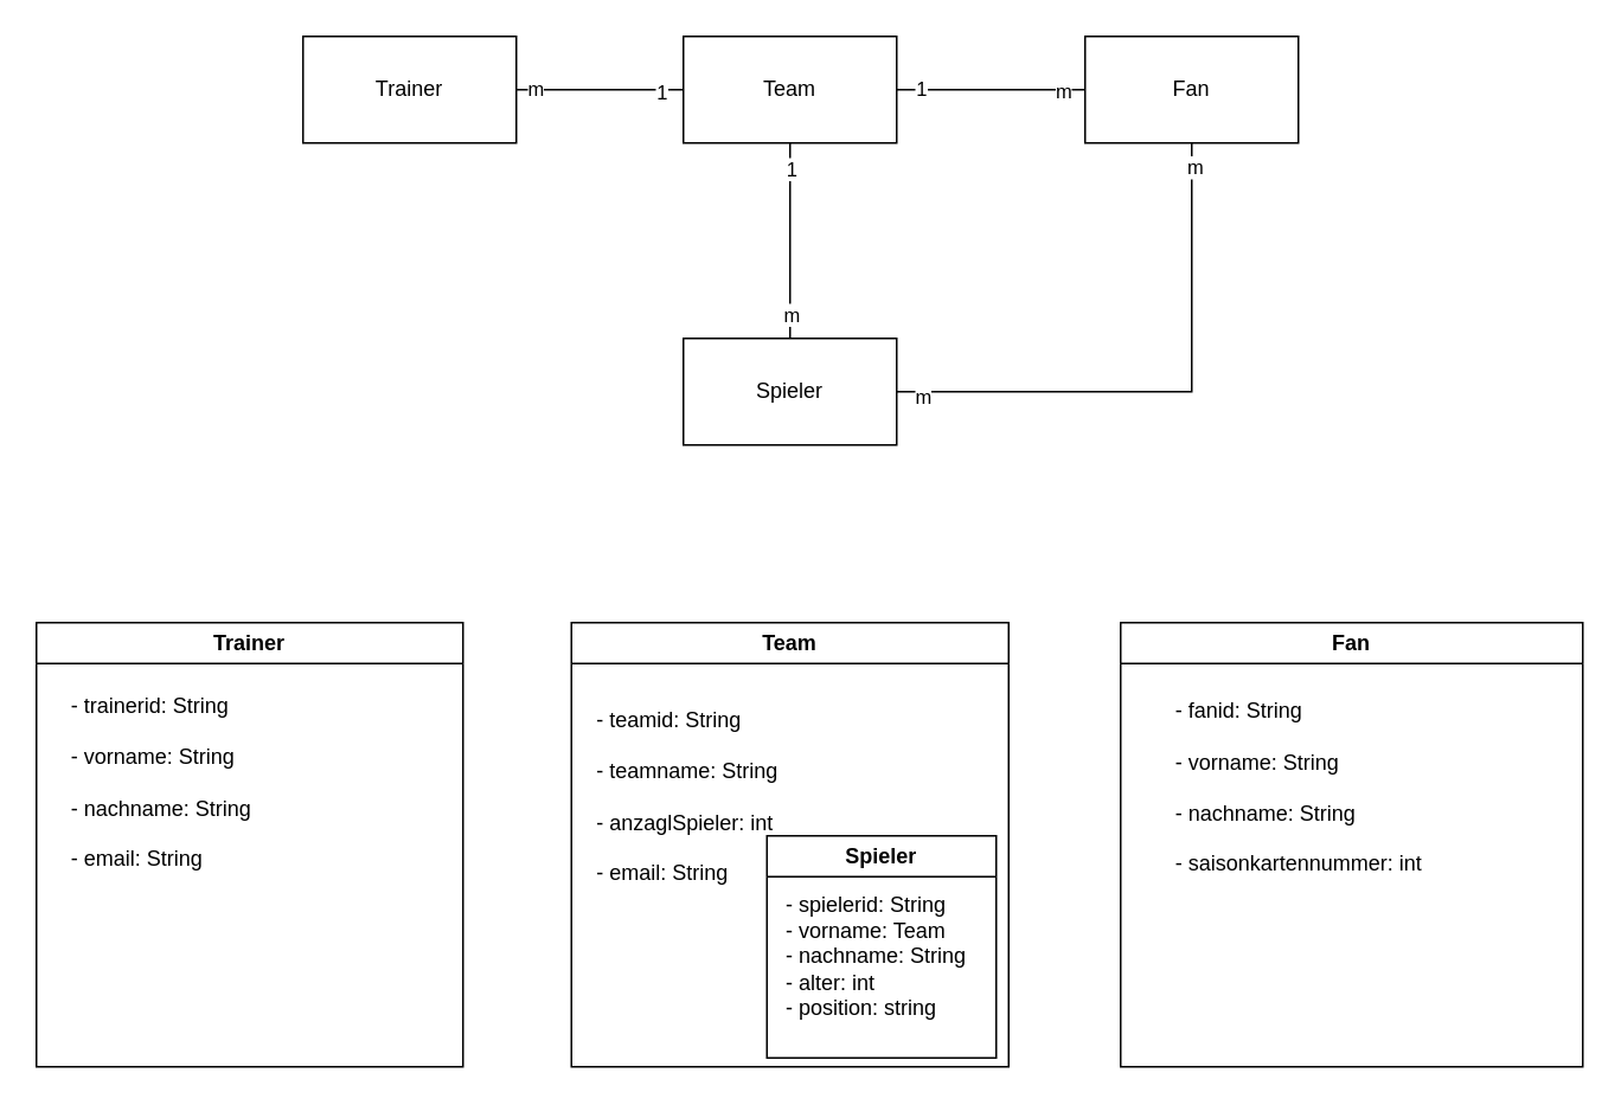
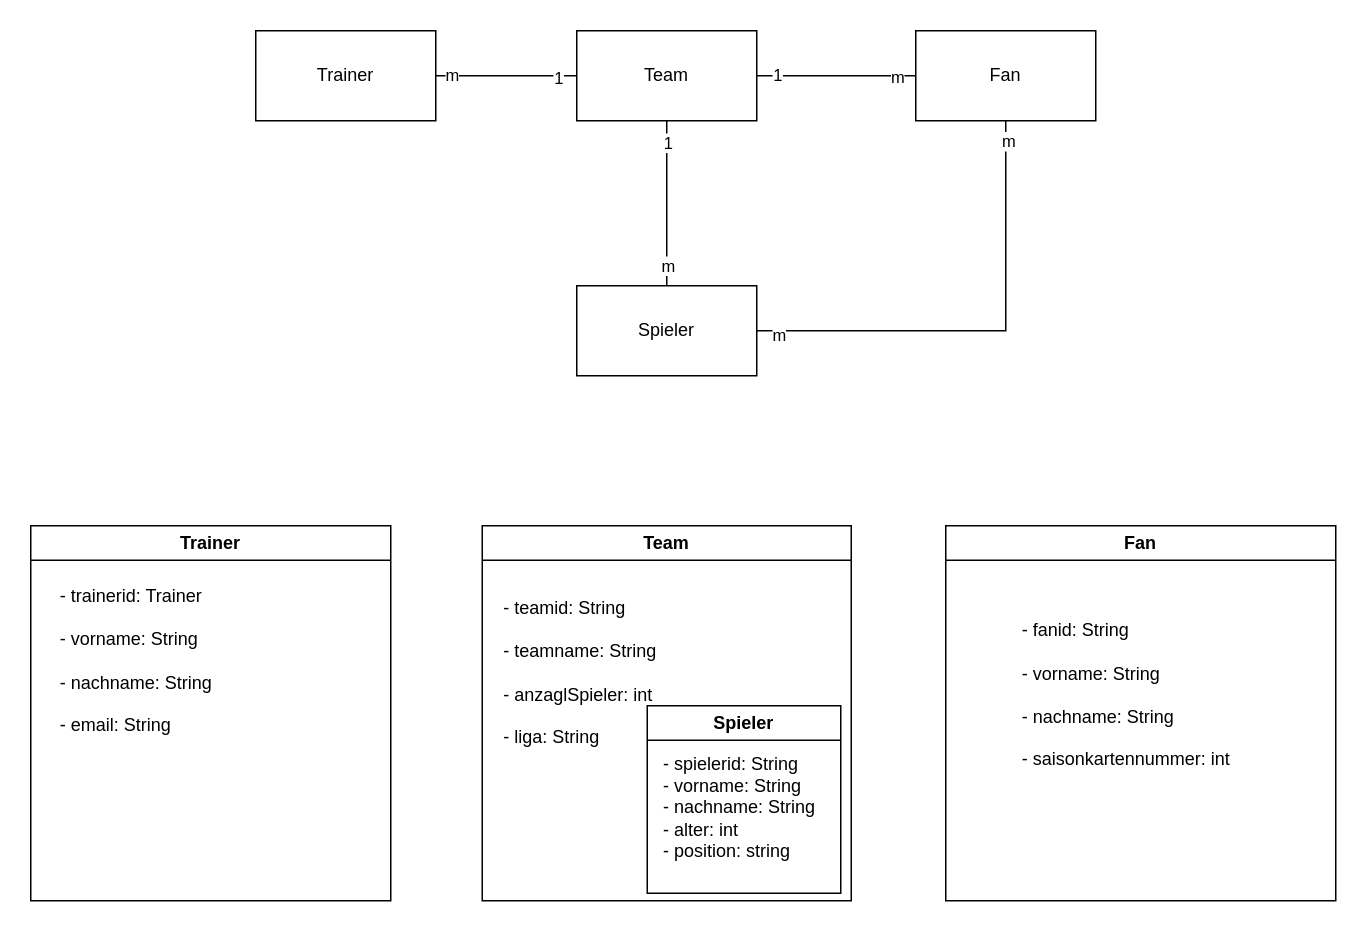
- <mxCell id="19" value="&lt;div style=&quot;text-align: left;&quot;&gt;&lt;div&gt;- trainerid: String&lt;/div&gt;&lt;div&gt;&lt;br style=&quot;text-align: center;&quot;&gt;&lt;/div&gt;&lt;/div&gt;&lt;div style=&quot;text-align: left;&quot;&gt;&lt;span style=&quot;background-color: initial;&quot;&gt;- vorname: String&lt;/span&gt;&lt;/div&gt;&lt;div style=&quot;text-align: left;&quot;&gt;&lt;span style=&quot;background-color: initial;&quot;&gt;&lt;br&gt;&lt;/span&gt;&lt;/div&gt;&lt;div style=&quot;text-align: left;&quot;&gt;&lt;span style=&quot;background-color: initial;&quot;&gt;- nachname: String&lt;/span&gt;&lt;/div&gt;&lt;div&gt;&lt;br&gt;&lt;/div&gt;&lt;div style=&quot;text-align: left;&quot;&gt;- email: String&lt;/div&gt;" style="text;html=1;align=center;verticalAlign=middle;resizable=0;points=[];autosize=1;strokeColor=none;fillColor=none;" vertex="1" parent="18"><mxGeometry x="10" y="35" width="120" height="110" as="geometry" /></mxCell>
+ <mxCell id="19" value="&lt;div style=&quot;text-align: left;&quot;&gt;&lt;div&gt;- trainerid: Trainer&lt;/div&gt;&lt;div&gt;&lt;br style=&quot;text-align: center;&quot;&gt;&lt;/div&gt;&lt;/div&gt;&lt;div style=&quot;text-align: left;&quot;&gt;&lt;span style=&quot;background-color: initial;&quot;&gt;- vorname: String&lt;/span&gt;&lt;/div&gt;&lt;div style=&quot;text-align: left;&quot;&gt;&lt;span style=&quot;background-color: initial;&quot;&gt;&lt;br&gt;&lt;/span&gt;&lt;/div&gt;&lt;div style=&quot;text-align: left;&quot;&gt;&lt;span style=&quot;background-color: initial;&quot;&gt;- nachname: String&lt;/span&gt;&lt;/div&gt;&lt;div&gt;&lt;br&gt;&lt;/div&gt;&lt;div style=&quot;text-align: left;&quot;&gt;- email: String&lt;/div&gt;" style="text;html=1;align=center;verticalAlign=middle;resizable=0;points=[];autosize=1;strokeColor=none;fillColor=none;" vertex="1" parent="18"><mxGeometry x="10" y="35" width="120" height="110" as="geometry" /></mxCell>
- <mxCell id="25" value="&lt;div style=&quot;text-align: left;&quot;&gt;&lt;div&gt;- fanid: String&lt;/div&gt;&lt;div&gt;&lt;br style=&quot;text-align: center;&quot;&gt;&lt;/div&gt;&lt;/div&gt;&lt;div style=&quot;text-align: left;&quot;&gt;&lt;span style=&quot;background-color: initial;&quot;&gt;- vorname: String&lt;/span&gt;&lt;/div&gt;&lt;div style=&quot;text-align: left;&quot;&gt;&lt;span style=&quot;background-color: initial;&quot;&gt;&lt;br&gt;&lt;/span&gt;&lt;/div&gt;&lt;div style=&quot;text-align: left;&quot;&gt;&lt;span style=&quot;background-color: initial;&quot;&gt;- nachname: String&lt;/span&gt;&lt;/div&gt;&lt;div style=&quot;text-align: left;&quot;&gt;&lt;span style=&quot;background-color: initial;&quot;&gt;&lt;br&gt;&lt;/span&gt;&lt;/div&gt;&lt;div style=&quot;text-align: left;&quot;&gt;&lt;span style=&quot;background-color: initial;&quot;&gt;- saisonkartennummer: int&lt;/span&gt;&lt;/div&gt;&lt;div&gt;&lt;br&gt;&lt;/div&gt;" style="text;html=1;align=center;verticalAlign=middle;resizable=0;points=[];autosize=1;strokeColor=none;fillColor=none;" vertex="1" parent="24"><mxGeometry x="20" y="35" width="160" height="130" as="geometry" /></mxCell>
+ <mxCell id="25" value="&lt;div style=&quot;text-align: left;&quot;&gt;&lt;div&gt;- fanid: String&lt;/div&gt;&lt;div&gt;&lt;br style=&quot;text-align: center;&quot;&gt;&lt;/div&gt;&lt;/div&gt;&lt;div style=&quot;text-align: left;&quot;&gt;&lt;span style=&quot;background-color: initial;&quot;&gt;- vorname: String&lt;/span&gt;&lt;/div&gt;&lt;div style=&quot;text-align: left;&quot;&gt;&lt;span style=&quot;background-color: initial;&quot;&gt;&lt;br&gt;&lt;/span&gt;&lt;/div&gt;&lt;div style=&quot;text-align: left;&quot;&gt;&lt;span style=&quot;background-color: initial;&quot;&gt;- nachname: String&lt;/span&gt;&lt;/div&gt;&lt;div style=&quot;text-align: left;&quot;&gt;&lt;span style=&quot;background-color: initial;&quot;&gt;&lt;br&gt;&lt;/span&gt;&lt;/div&gt;&lt;div style=&quot;text-align: left;&quot;&gt;&lt;span style=&quot;background-color: initial;&quot;&gt;- saisonkartennummer: int&lt;/span&gt;&lt;/div&gt;&lt;div&gt;&lt;br&gt;&lt;/div&gt;" style="text;html=1;align=center;verticalAlign=middle;resizable=0;points=[];autosize=1;strokeColor=none;fillColor=none;" vertex="1" parent="24"><mxGeometry x="40" y="55" width="160" height="130" as="geometry" /></mxCell>
- <mxCell id="23" value="&lt;div style=&quot;text-align: left;&quot;&gt;&lt;div&gt;- teamid: String&lt;/div&gt;&lt;div&gt;&lt;br style=&quot;text-align: center;&quot;&gt;&lt;/div&gt;&lt;/div&gt;&lt;div style=&quot;text-align: left;&quot;&gt;&lt;span style=&quot;background-color: initial;&quot;&gt;- teamname: String&lt;/span&gt;&lt;/div&gt;&lt;div style=&quot;text-align: left;&quot;&gt;&lt;span style=&quot;background-color: initial;&quot;&gt;&lt;br&gt;&lt;/span&gt;&lt;/div&gt;&lt;div style=&quot;text-align: left;&quot;&gt;&lt;span style=&quot;background-color: initial;&quot;&gt;- anzaglSpieler: int&lt;/span&gt;&lt;/div&gt;&lt;div style=&quot;text-align: left;&quot;&gt;&lt;span style=&quot;background-color: initial;&quot;&gt;&lt;br&gt;&lt;/span&gt;&lt;/div&gt;&lt;div style=&quot;text-align: left;&quot;&gt;&lt;span style=&quot;background-color: initial;&quot;&gt;- email: String&lt;/span&gt;&lt;/div&gt;&lt;div&gt;&lt;br&gt;&lt;/div&gt;" style="text;html=1;align=center;verticalAlign=middle;resizable=0;points=[];autosize=1;strokeColor=none;fillColor=none;" vertex="1" parent="20"><mxGeometry y="40" width="130" height="130" as="geometry" /></mxCell>
+ <mxCell id="23" value="&lt;div style=&quot;text-align: left;&quot;&gt;&lt;div&gt;- teamid: String&lt;/div&gt;&lt;div&gt;&lt;br style=&quot;text-align: center;&quot;&gt;&lt;/div&gt;&lt;/div&gt;&lt;div style=&quot;text-align: left;&quot;&gt;&lt;span style=&quot;background-color: initial;&quot;&gt;- teamname: String&lt;/span&gt;&lt;/div&gt;&lt;div style=&quot;text-align: left;&quot;&gt;&lt;span style=&quot;background-color: initial;&quot;&gt;&lt;br&gt;&lt;/span&gt;&lt;/div&gt;&lt;div style=&quot;text-align: left;&quot;&gt;&lt;span style=&quot;background-color: initial;&quot;&gt;- anzaglSpieler: int&lt;/span&gt;&lt;/div&gt;&lt;div style=&quot;text-align: left;&quot;&gt;&lt;span style=&quot;background-color: initial;&quot;&gt;&lt;br&gt;&lt;/span&gt;&lt;/div&gt;&lt;div style=&quot;text-align: left;&quot;&gt;&lt;span style=&quot;background-color: initial;&quot;&gt;- liga: String&lt;/span&gt;&lt;/div&gt;&lt;div&gt;&lt;br&gt;&lt;/div&gt;" style="text;html=1;align=center;verticalAlign=middle;resizable=0;points=[];autosize=1;strokeColor=none;fillColor=none;" vertex="1" parent="20"><mxGeometry y="40" width="130" height="130" as="geometry" /></mxCell>
- <mxCell id="22" value="&lt;div style=&quot;&quot;&gt;&lt;div&gt;- spielerid: String&lt;/div&gt;&lt;div&gt;- vorname: Team&lt;/div&gt;&lt;div&gt;- nachname: String&lt;/div&gt;&lt;div&gt;- alter: int&lt;/div&gt;&lt;div&gt;- position: string&lt;/div&gt;&lt;div&gt;&lt;br&gt;&lt;/div&gt;&lt;/div&gt;" style="text;html=1;align=left;verticalAlign=middle;resizable=0;points=[];autosize=1;strokeColor=none;fillColor=none;" vertex="1" parent="21"><mxGeometry x="9" y="25" width="120" height="100" as="geometry" /></mxCell>
+ <mxCell id="22" value="&lt;div style=&quot;&quot;&gt;&lt;div&gt;- spielerid: String&lt;/div&gt;&lt;div&gt;- vorname: String&lt;/div&gt;&lt;div&gt;- nachname: String&lt;/div&gt;&lt;div&gt;- alter: int&lt;/div&gt;&lt;div&gt;- position: string&lt;/div&gt;&lt;div&gt;&lt;br&gt;&lt;/div&gt;&lt;/div&gt;" style="text;html=1;align=left;verticalAlign=middle;resizable=0;points=[];autosize=1;strokeColor=none;fillColor=none;" vertex="1" parent="21"><mxGeometry x="9" y="25" width="120" height="100" as="geometry" /></mxCell>
